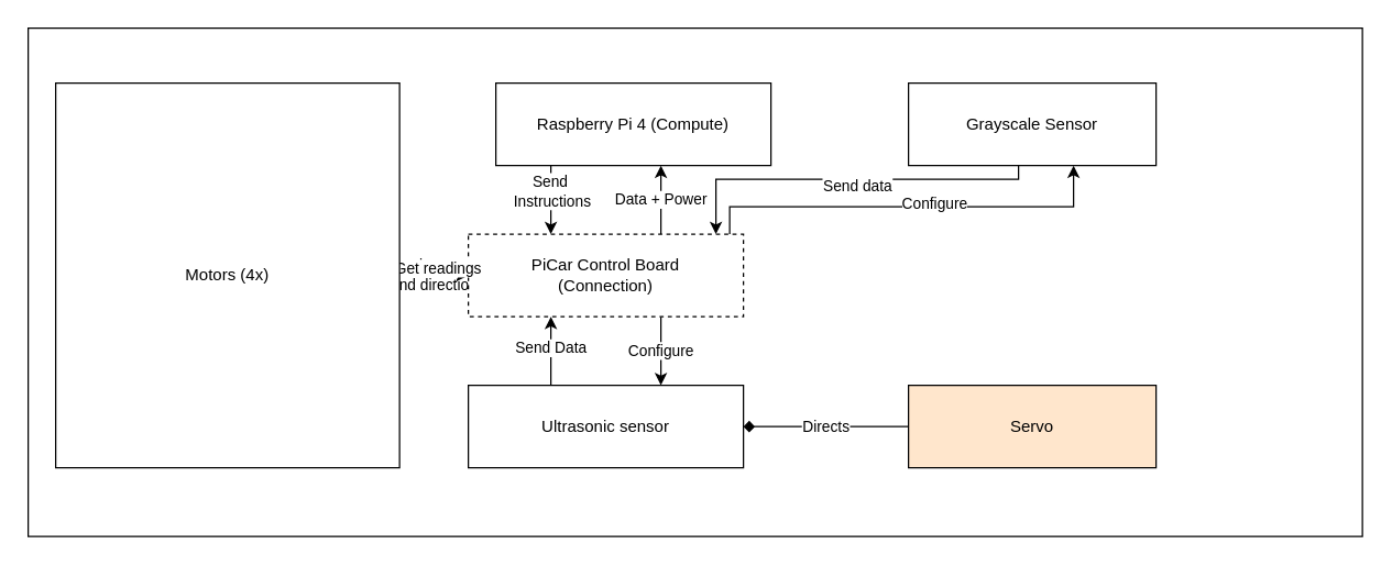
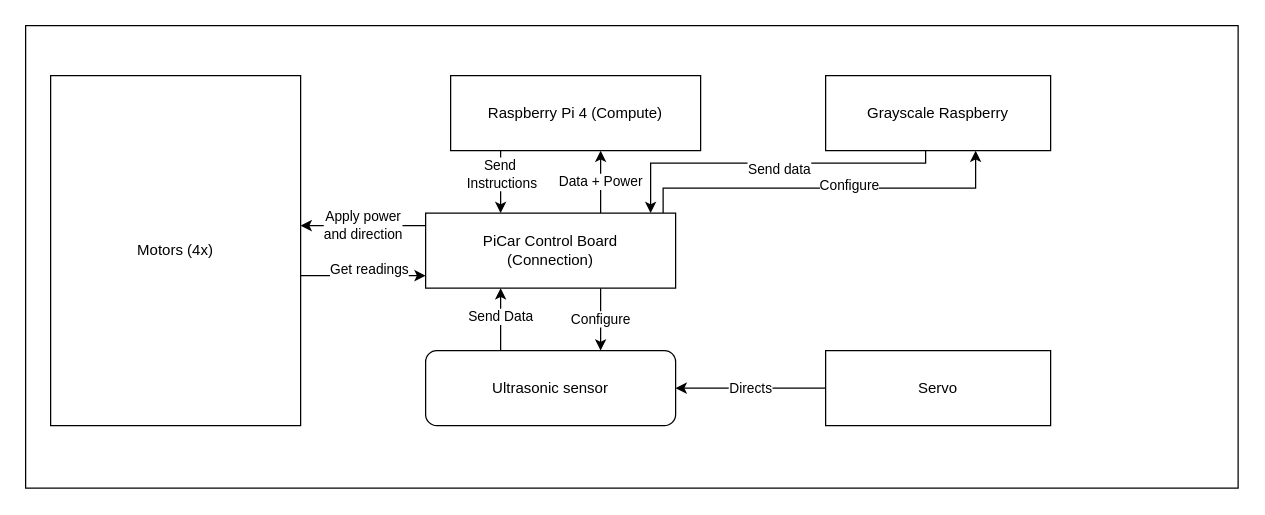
- <mxCell id="20" value="Grayscale Sensor" style="rounded=0;whiteSpace=wrap;html=1;" vertex="1" parent="1"><mxGeometry x="660" y="60" width="180" height="60" as="geometry" /></mxCell>
+ <mxCell id="20" value="Grayscale Raspberry" style="rounded=0;whiteSpace=wrap;html=1;" vertex="1" parent="1"><mxGeometry x="660" y="60" width="180" height="60" as="geometry" /></mxCell>
- <mxCell id="17" value="Motors (4x)" style="rounded=0;whiteSpace=wrap;html=1;" vertex="1" parent="1"><mxGeometry x="40" y="60" width="250" height="280" as="geometry" /></mxCell>
+ <mxCell id="17" value="Motors (4x)" style="rounded=0;whiteSpace=wrap;html=1;" vertex="1" parent="1"><mxGeometry x="40" y="60" width="200" height="280" as="geometry" /></mxCell>
- <mxCell id="11" value="PiCar Control Board&lt;br&gt;(Connection)" style="rounded=0;whiteSpace=wrap;html=1;dashed=1;" vertex="1" parent="1"><mxGeometry x="340" y="170" width="200" height="60" as="geometry" /></mxCell>
+ <mxCell id="11" value="PiCar Control Board&lt;br&gt;(Connection)" style="rounded=0;whiteSpace=wrap;html=1;" vertex="1" parent="1"><mxGeometry x="340" y="170" width="200" height="60" as="geometry" /></mxCell>
- <mxCell id="14" value="Ultrasonic sensor" style="rounded=0;whiteSpace=wrap;html=1;" vertex="1" parent="1"><mxGeometry x="340" y="280" width="200" height="60" as="geometry" /></mxCell>
+ <mxCell id="14" value="Ultrasonic sensor" style="whiteSpace=wrap;html=1;rounded=1;" vertex="1" parent="1"><mxGeometry x="340" y="280" width="200" height="60" as="geometry" /></mxCell>
- <mxCell id="21" value="Directs" style="edgeStyle=orthogonalEdgeStyle;rounded=0;orthogonalLoop=1;jettySize=auto;html=1;endArrow=diamond;" edge="1" parent="1" source="22" target="14"><mxGeometry relative="1" as="geometry" /></mxCell>
+ <mxCell id="21" value="Directs" style="edgeStyle=orthogonalEdgeStyle;rounded=0;orthogonalLoop=1;jettySize=auto;html=1;" edge="1" parent="1" source="22" target="14"><mxGeometry relative="1" as="geometry" /></mxCell>
- <mxCell id="22" value="Servo" style="rounded=0;whiteSpace=wrap;html=1;fillColor=#ffe6cc;" vertex="1" parent="1"><mxGeometry x="660" y="280" width="180" height="60" as="geometry" /></mxCell>
+ <mxCell id="22" value="Servo" style="rounded=0;whiteSpace=wrap;html=1;" vertex="1" parent="1"><mxGeometry x="660" y="280" width="180" height="60" as="geometry" /></mxCell>
